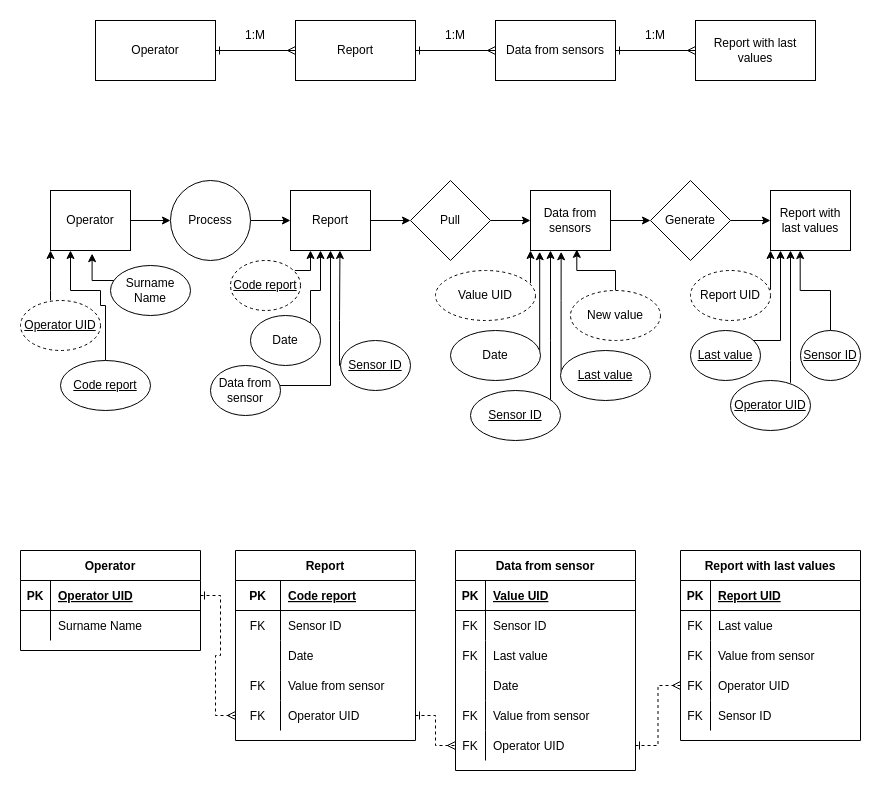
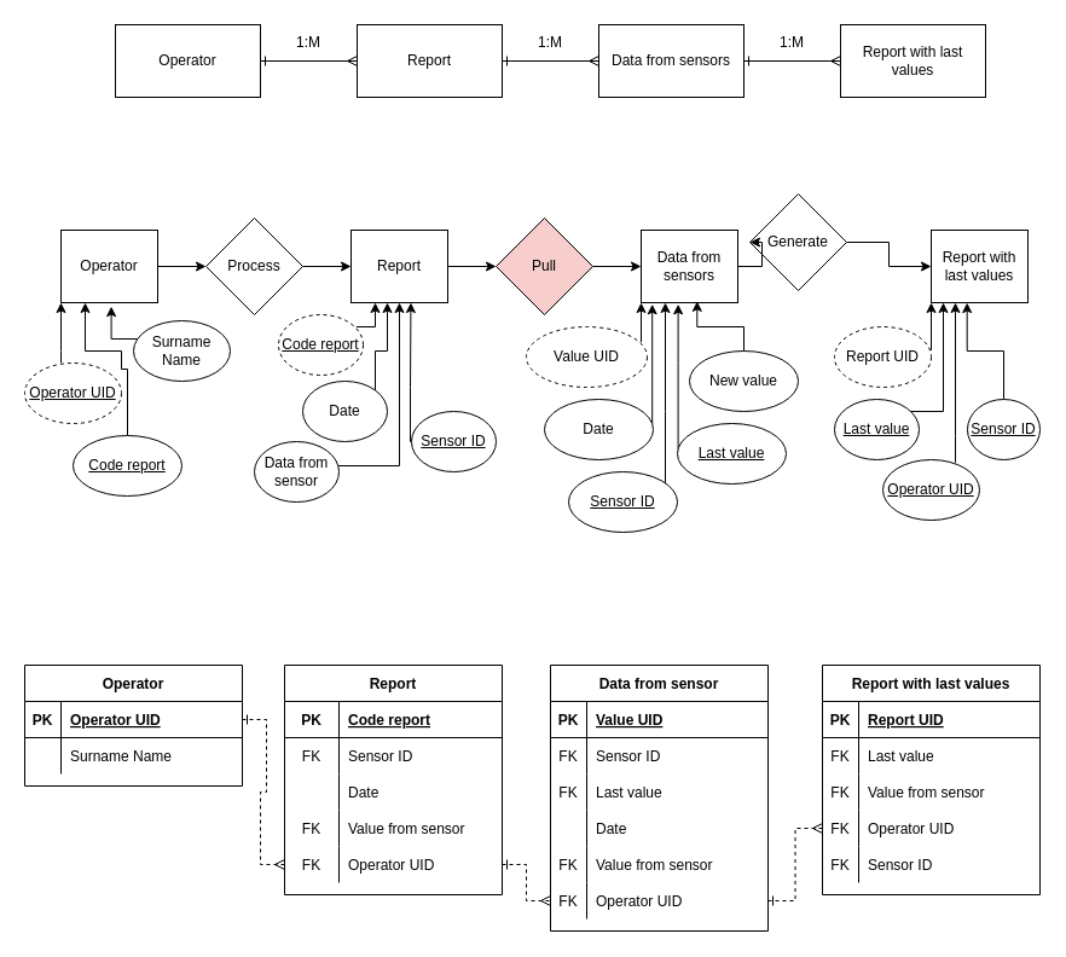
- <mxCell id="16" value="Process" style="ellipse;whiteSpace=wrap;html=1;" parent="1" vertex="1"><mxGeometry x="170" y="180" width="80" height="80" as="geometry" /></mxCell>
+ <mxCell id="16" value="Process" style="rhombus;whiteSpace=wrap;html=1;" parent="1" vertex="1"><mxGeometry x="170" y="180" width="80" height="80" as="geometry" /></mxCell>
- <mxCell id="33" value="Pull" style="rhombus;whiteSpace=wrap;html=1;" parent="1" vertex="1"><mxGeometry x="410" y="180" width="80" height="80" as="geometry" /></mxCell>
+ <mxCell id="33" value="Pull" style="rhombus;whiteSpace=wrap;html=1;fillColor=#f8cecc;" parent="1" vertex="1"><mxGeometry x="410" y="180" width="80" height="80" as="geometry" /></mxCell>
- <mxCell id="18" value="&lt;div&gt;Generate&lt;/div&gt;" style="rhombus;whiteSpace=wrap;html=1;" parent="1" vertex="1"><mxGeometry x="650" y="180" width="80" height="80" as="geometry" /></mxCell>
+ <mxCell id="18" value="&lt;div&gt;Generate&lt;/div&gt;" style="rhombus;whiteSpace=wrap;html=1;" parent="1" vertex="1"><mxGeometry x="620" y="160" width="80" height="80" as="geometry" /></mxCell>
- <mxCell id="49" value="New value" style="ellipse;whiteSpace=wrap;html=1;strokeWidth=1;fontStyle=0;dashed=1;" parent="1" vertex="1"><mxGeometry x="570" y="290" width="90" height="50" as="geometry" /></mxCell>
+ <mxCell id="49" value="New value" style="ellipse;whiteSpace=wrap;html=1;strokeWidth=1;fontStyle=0" parent="1" vertex="1"><mxGeometry x="570" y="290" width="90" height="50" as="geometry" /></mxCell>
